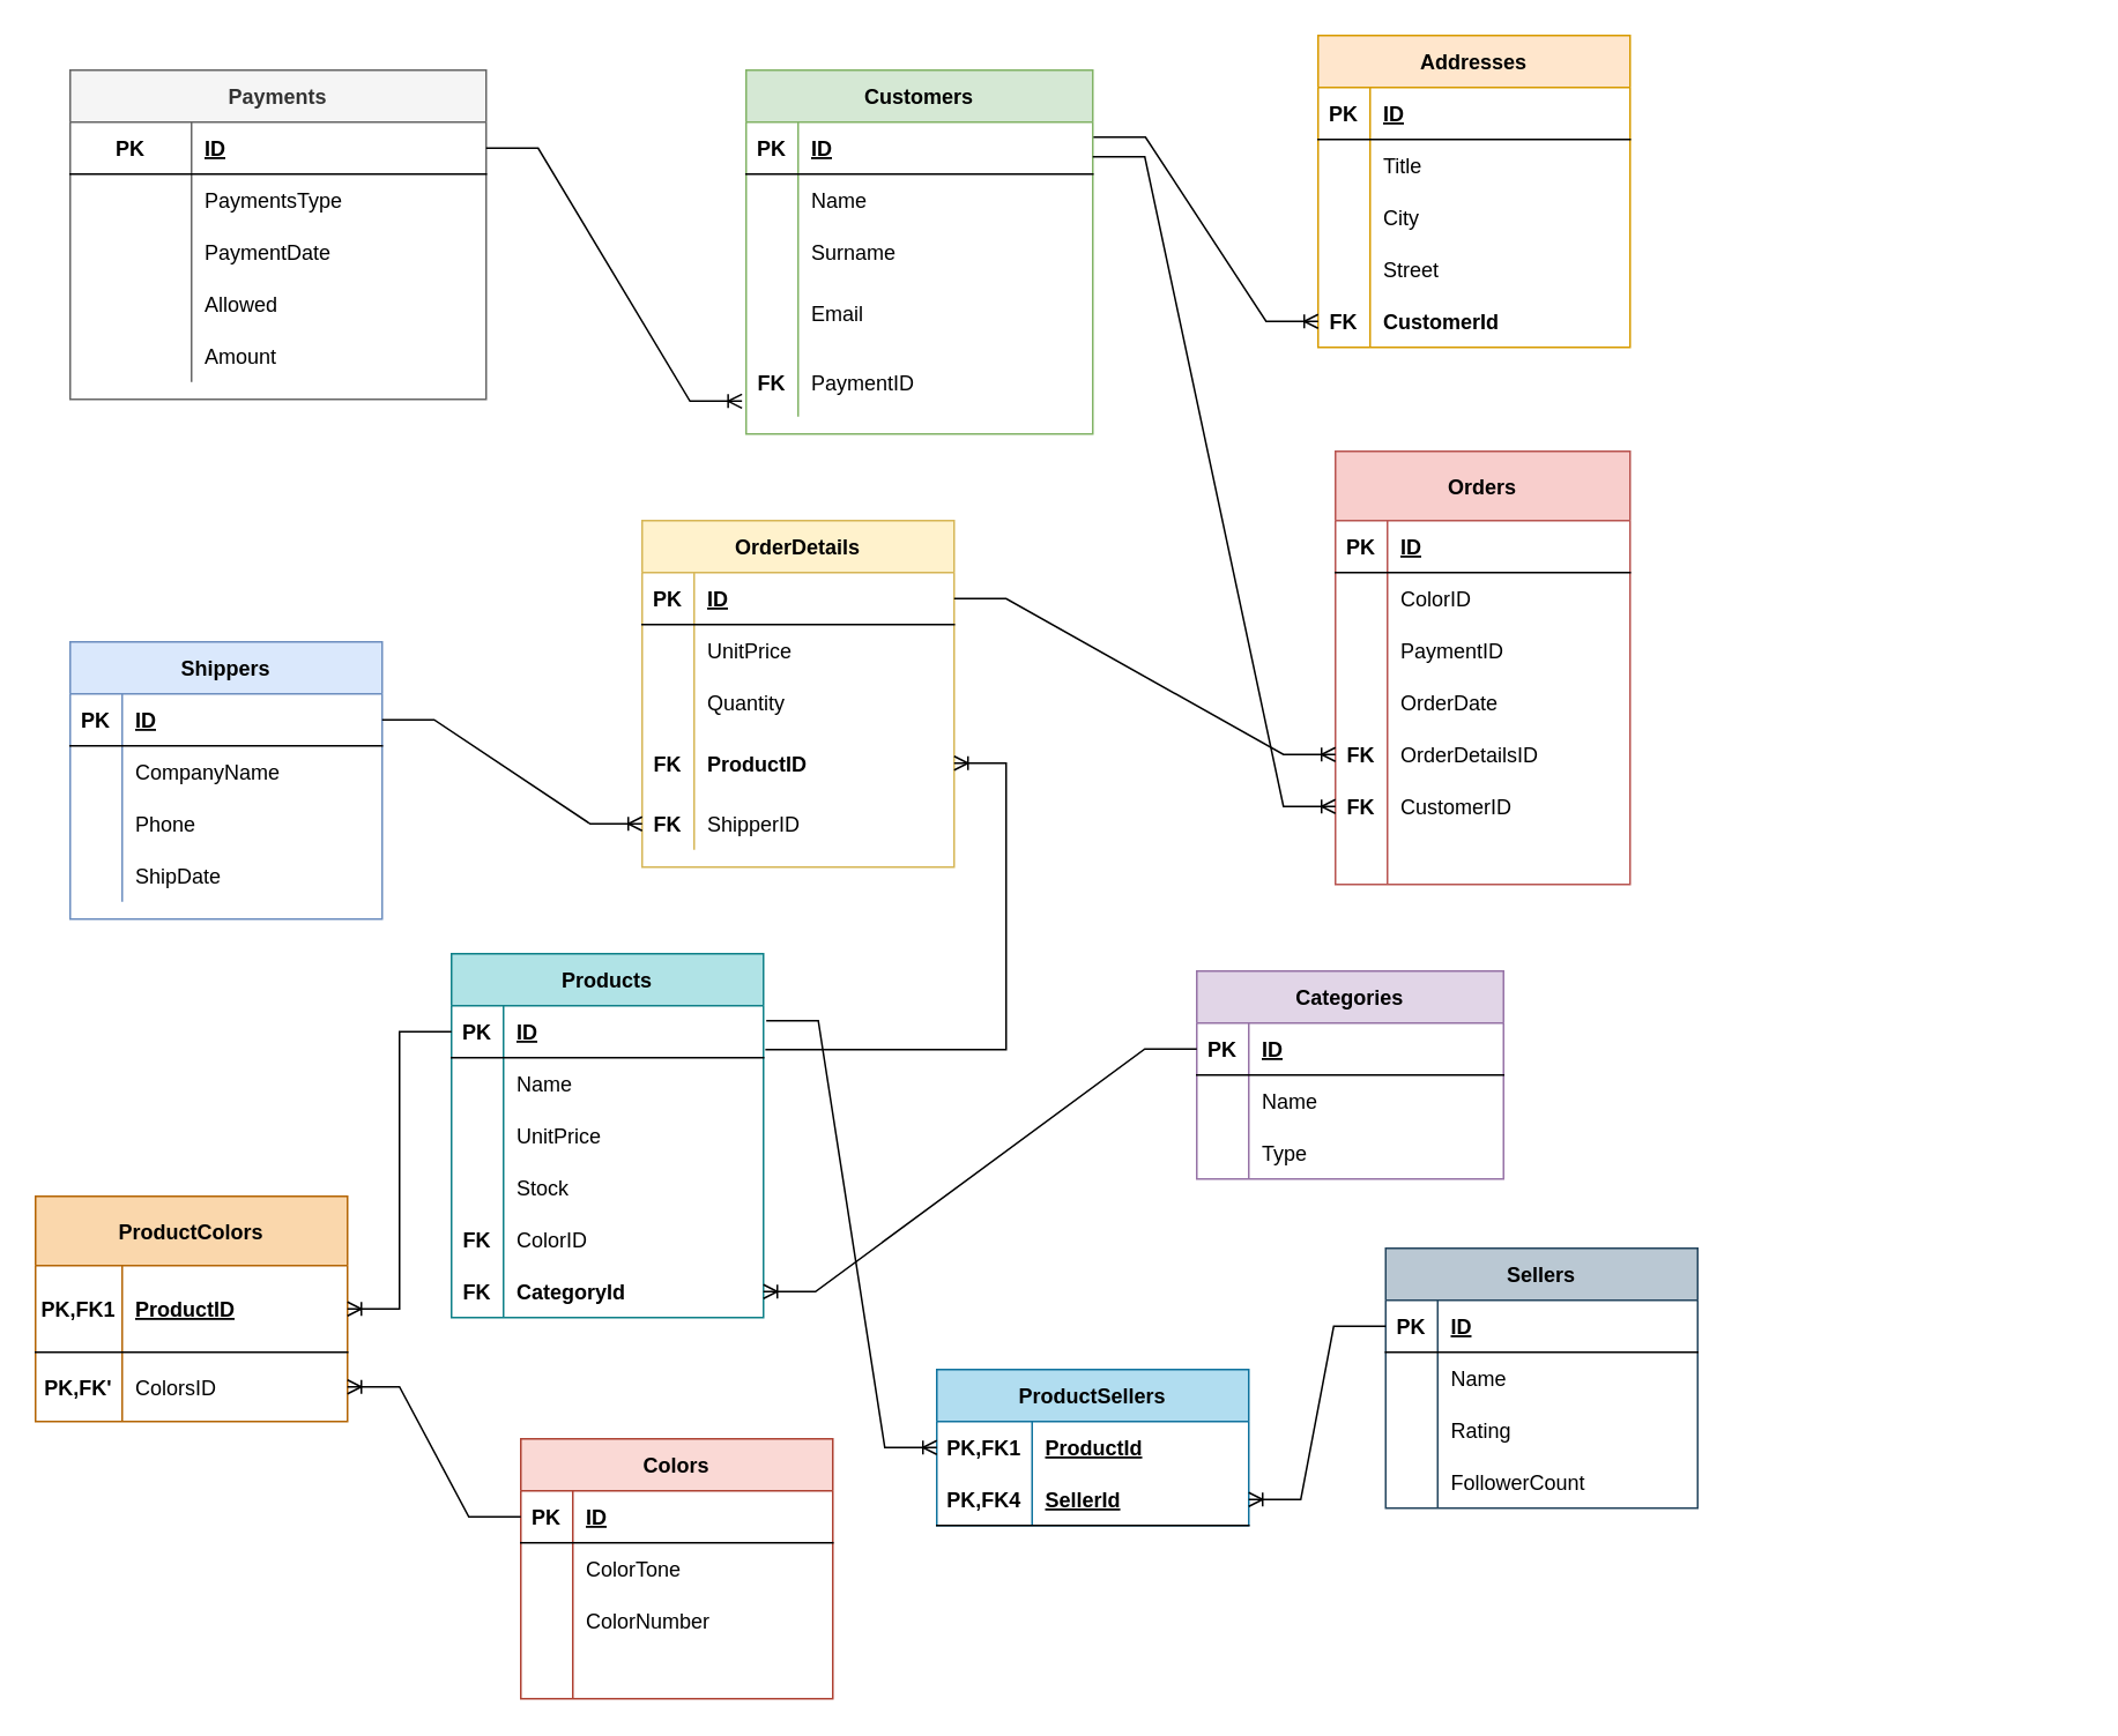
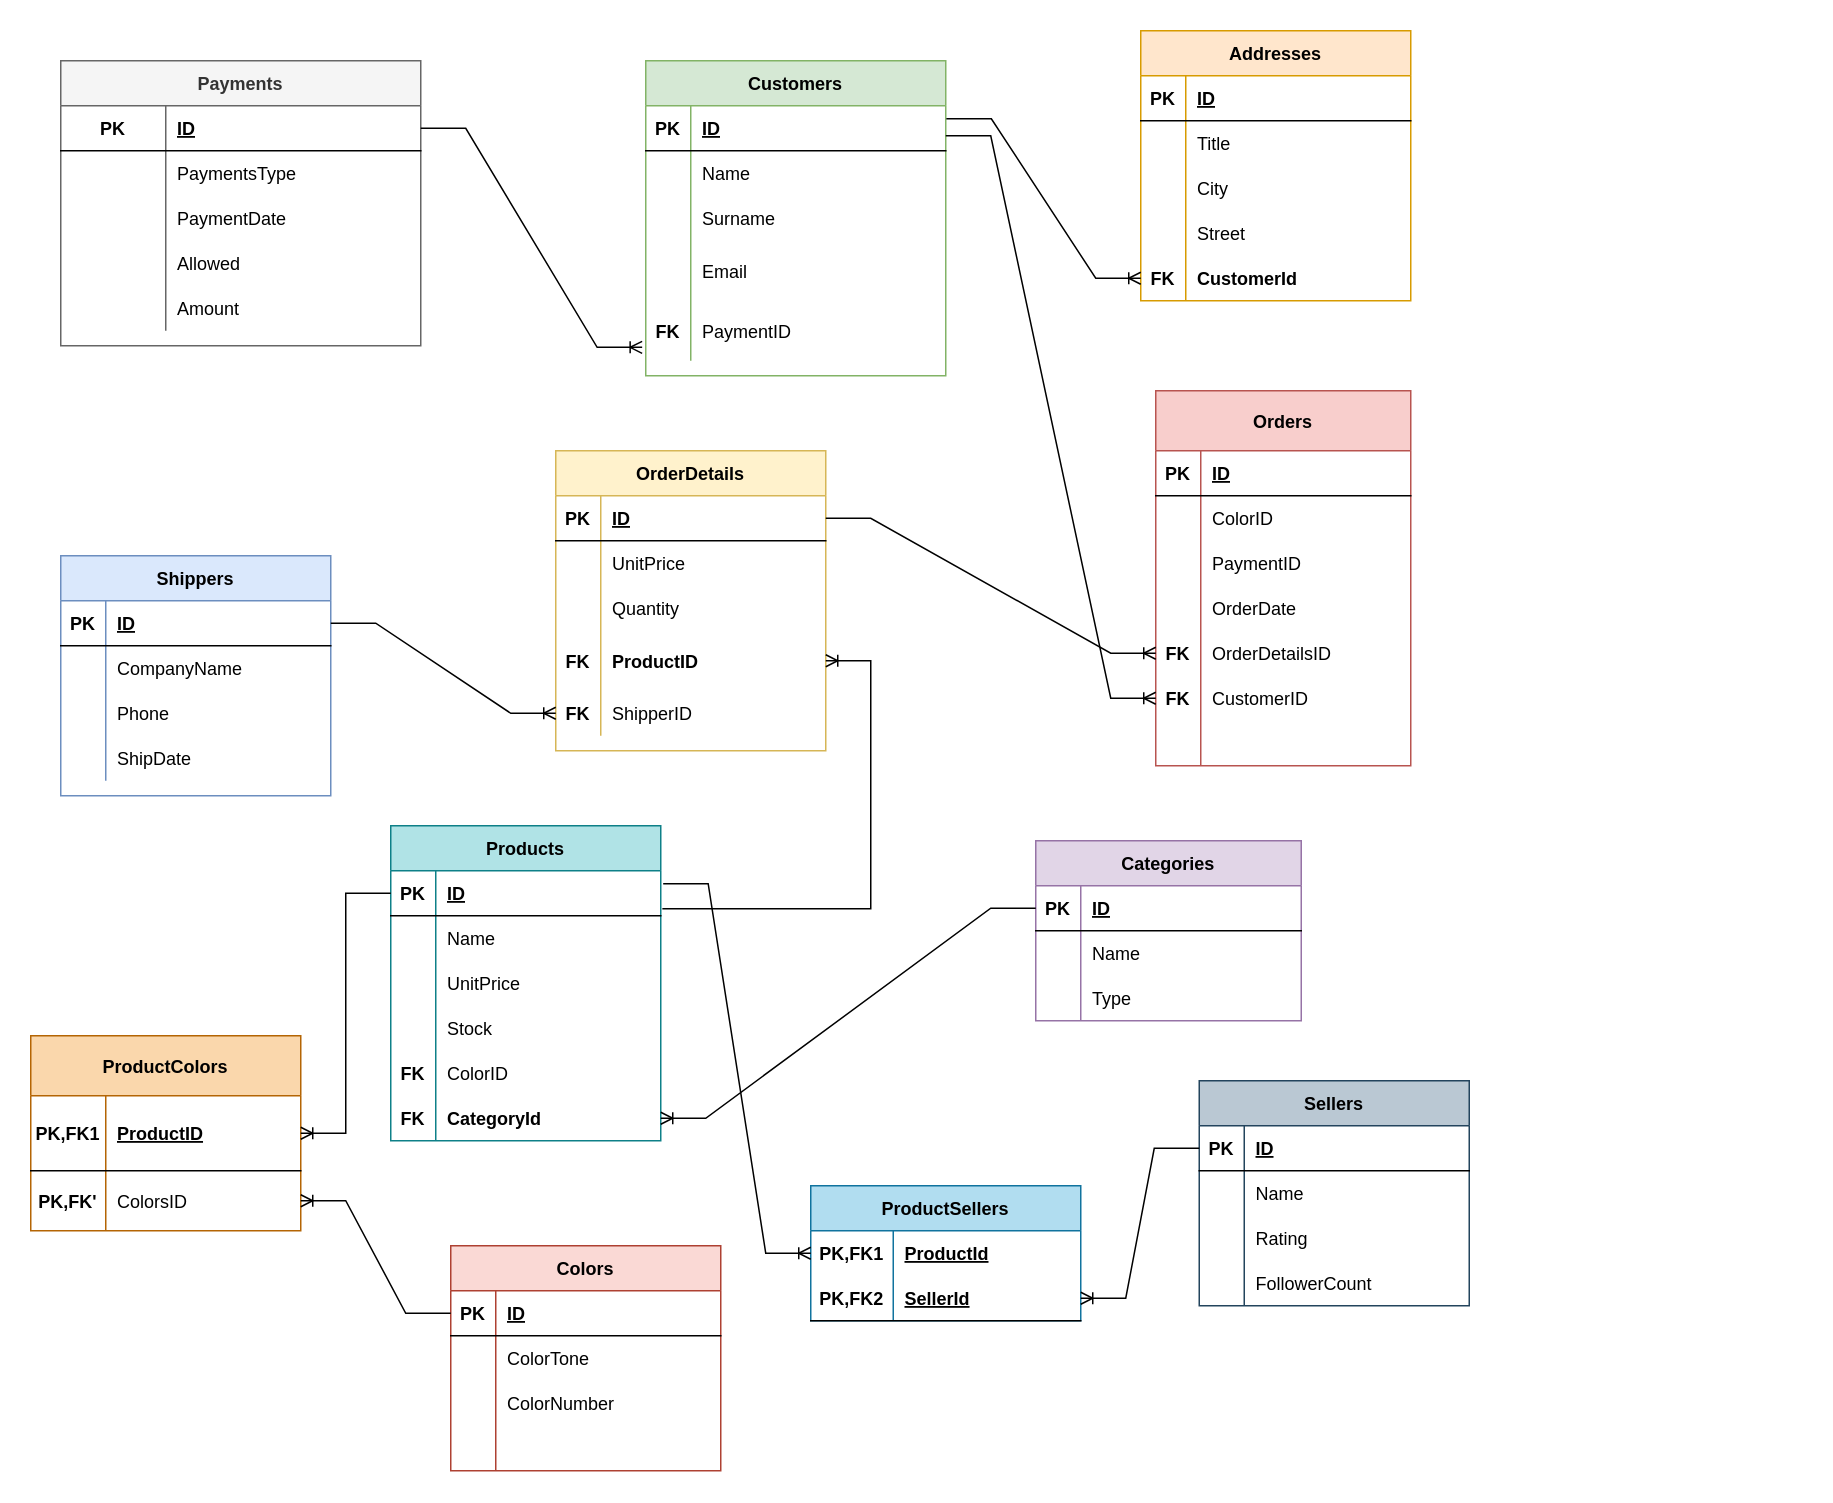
- <mxCell id="83" value="PK,FK4" style="shape=partialRectangle;connectable=0;fillColor=none;top=0;left=0;bottom=0;right=0;fontStyle=1;overflow=hidden;" parent="82" vertex="1"><mxGeometry width="55" height="30" as="geometry"><mxRectangle width="55" height="30" as="alternateBounds" /></mxGeometry></mxCell>
+ <mxCell id="83" value="PK,FK2" style="shape=partialRectangle;connectable=0;fillColor=none;top=0;left=0;bottom=0;right=0;fontStyle=1;overflow=hidden;" parent="82" vertex="1"><mxGeometry width="55" height="30" as="geometry"><mxRectangle width="55" height="30" as="alternateBounds" /></mxGeometry></mxCell>
